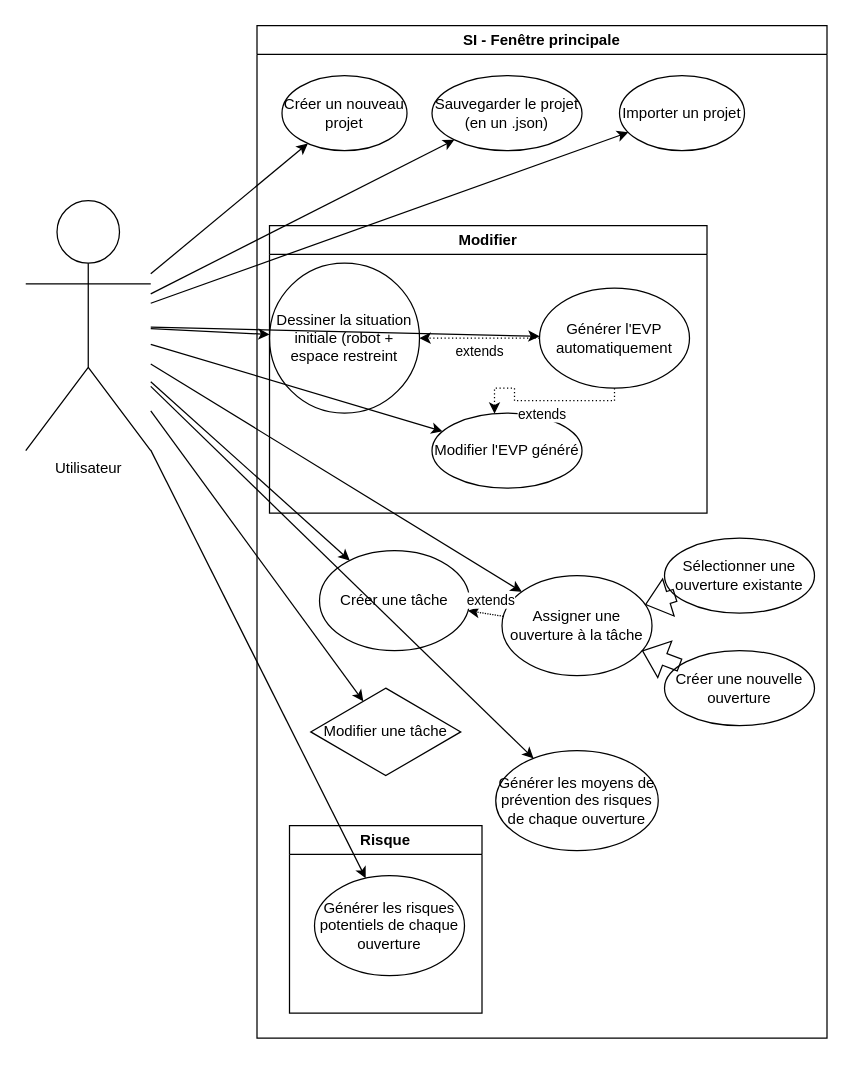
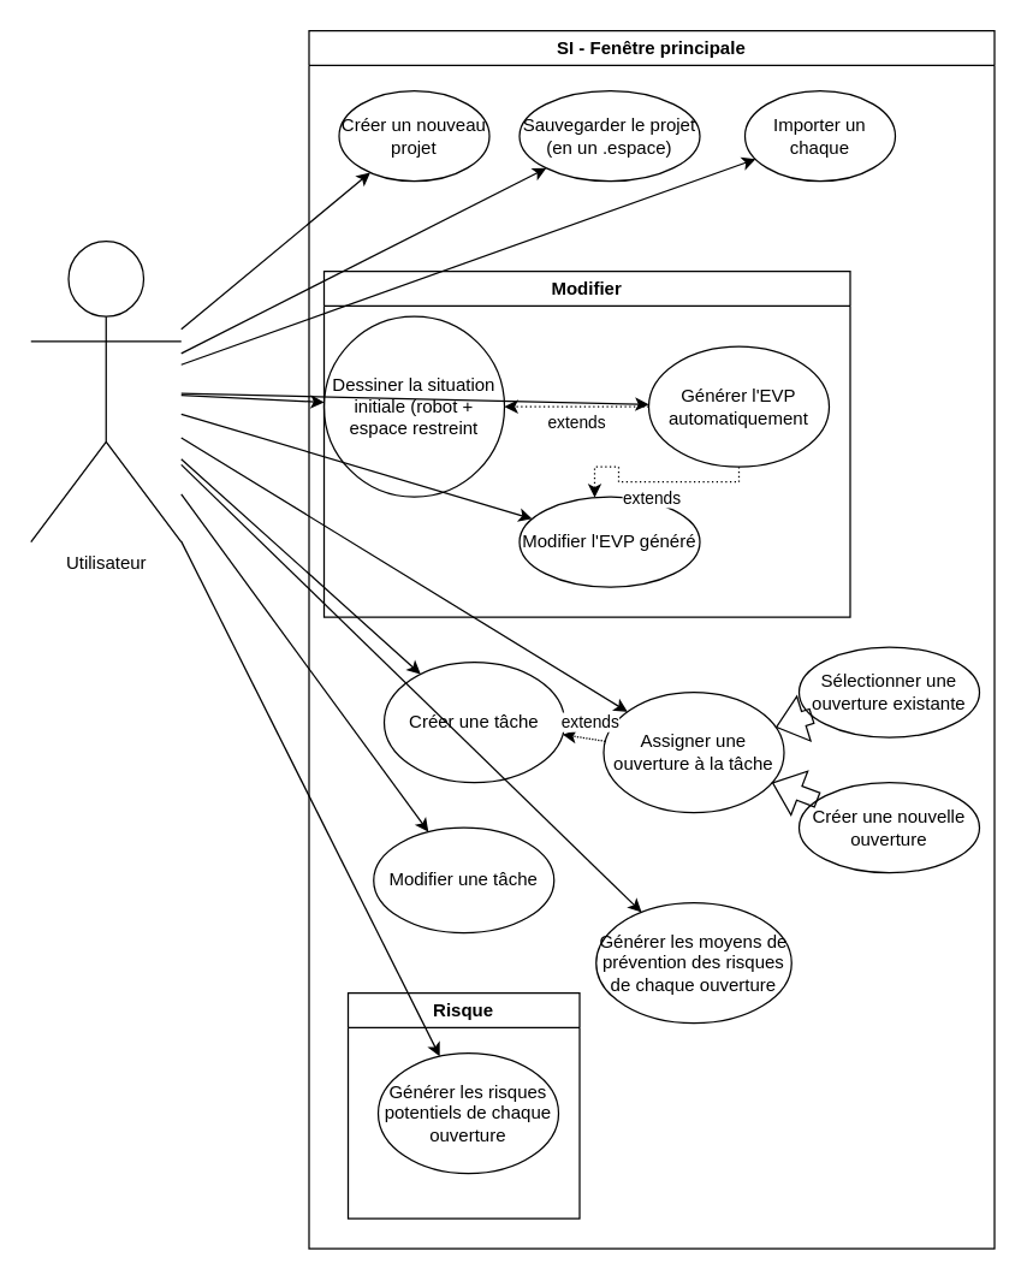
- <mxCell id="6" value="Sauvegarder le projet (en un .json)" style="ellipse;whiteSpace=wrap;html=1;" vertex="1" parent="2"><mxGeometry x="140" y="40" width="120" height="60" as="geometry" /></mxCell>
+ <mxCell id="6" value="Sauvegarder le projet (en un .espace)" style="ellipse;whiteSpace=wrap;html=1;" vertex="1" parent="2"><mxGeometry x="140" y="40" width="120" height="60" as="geometry" /></mxCell>
- <mxCell id="5" value="Importer un projet" style="ellipse;whiteSpace=wrap;html=1;" vertex="1" parent="2"><mxGeometry x="290" y="40" width="100" height="60" as="geometry" /></mxCell>
+ <mxCell id="5" value="Importer un chaque" style="ellipse;whiteSpace=wrap;html=1;" vertex="1" parent="2"><mxGeometry x="290" y="40" width="100" height="60" as="geometry" /></mxCell>
- <mxCell id="22" value="Modifier une tâche" style="rhombus;whiteSpace=wrap;html=1;" vertex="1" parent="2"><mxGeometry x="43" y="530" width="120" height="70" as="geometry" /></mxCell>
+ <mxCell id="22" value="Modifier une tâche" style="ellipse;whiteSpace=wrap;html=1;" vertex="1" parent="2"><mxGeometry x="43" y="530" width="120" height="70" as="geometry" /></mxCell>
